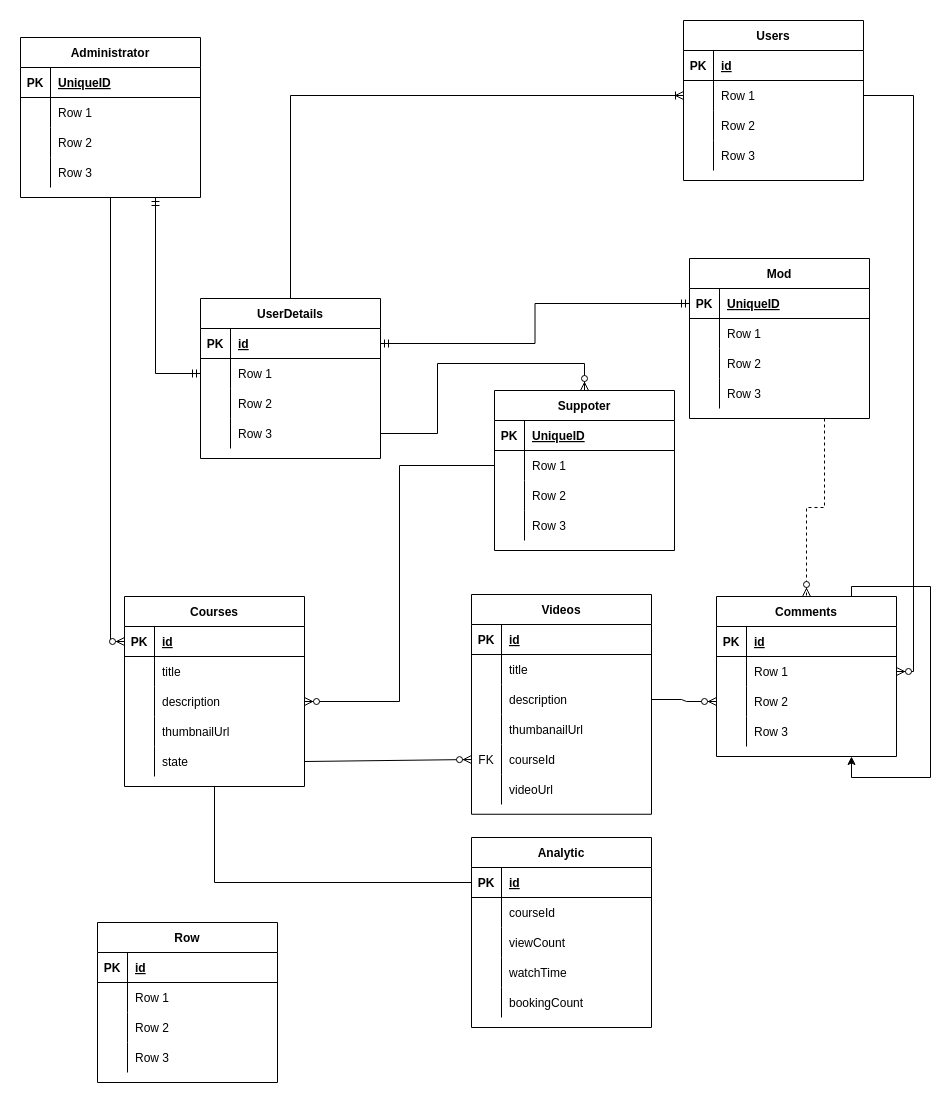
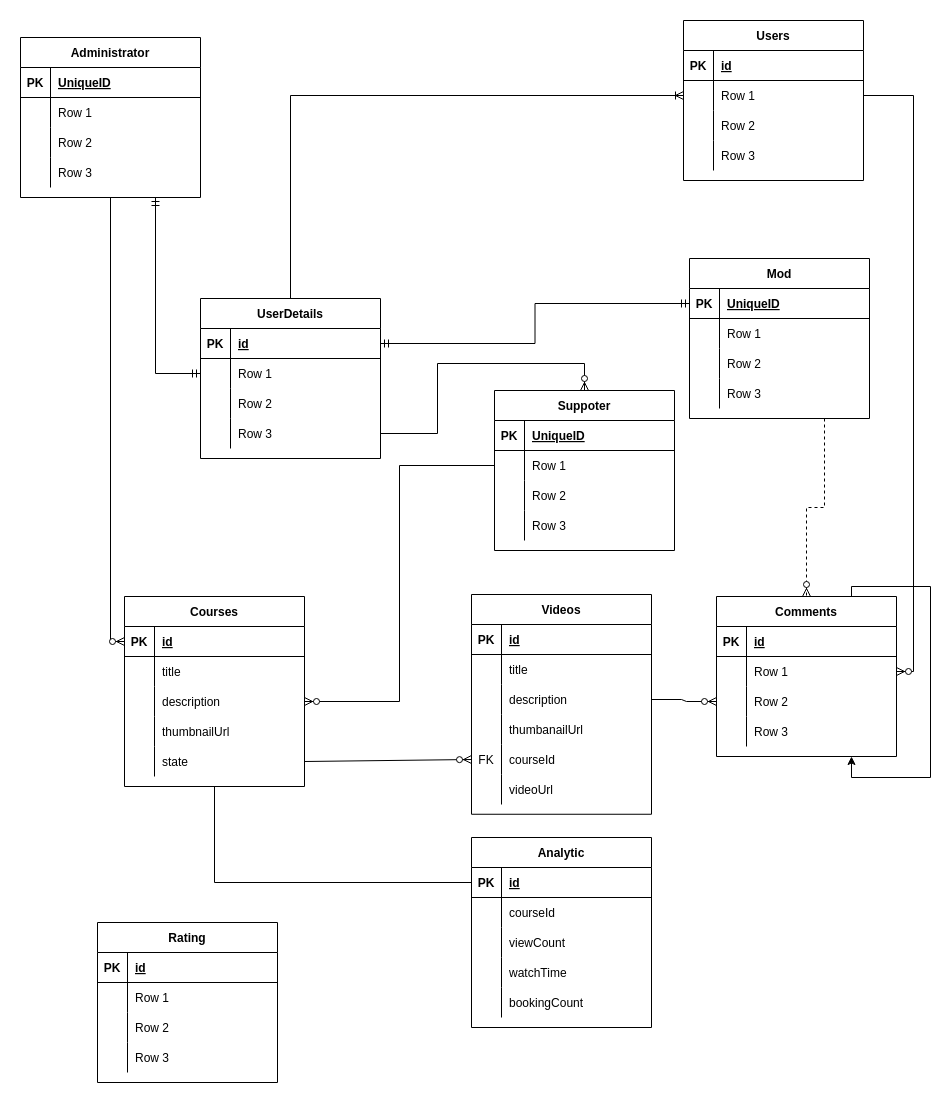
- <mxCell id="37" value="Row" style="shape=table;startSize=30;container=1;collapsible=1;childLayout=tableLayout;fixedRows=1;rowLines=0;fontStyle=1;align=center;resizeLast=1;" parent="1" vertex="1"><mxGeometry x="97" y="922" width="180" height="160" as="geometry" /></mxCell>
+ <mxCell id="37" value="Rating" style="shape=table;startSize=30;container=1;collapsible=1;childLayout=tableLayout;fixedRows=1;rowLines=0;fontStyle=1;align=center;resizeLast=1;" parent="1" vertex="1"><mxGeometry x="97" y="922" width="180" height="160" as="geometry" /></mxCell>
